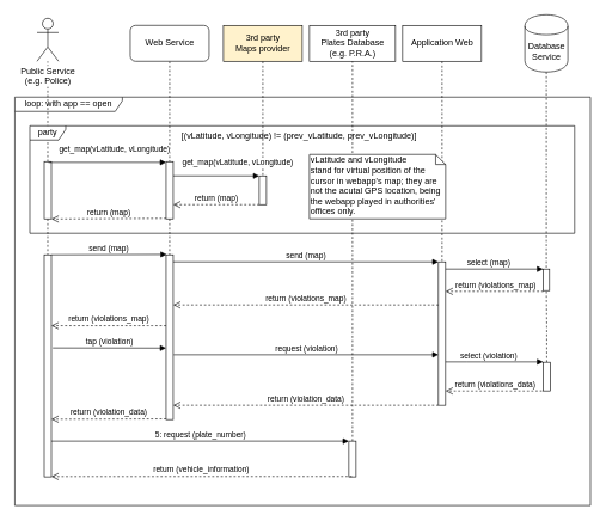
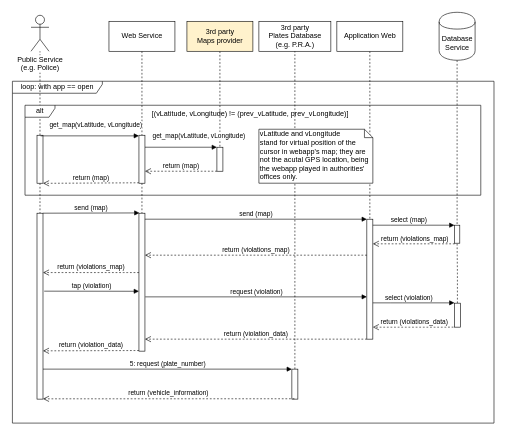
- <mxCell id="36" value="Web Service" style="html=1;rounded=1;" vertex="1" parent="1"><mxGeometry x="181" y="35" width="110" height="50" as="geometry" /></mxCell>
+ <mxCell id="36" value="Web Service" style="html=1;" vertex="1" parent="1"><mxGeometry x="181" y="35" width="110" height="50" as="geometry" /></mxCell>
- <mxCell id="4" value="party" style="shape=umlFrame;whiteSpace=wrap;html=1;width=50;height=20;" parent="1" vertex="1"><mxGeometry x="41" y="175" width="760" height="150" as="geometry" /></mxCell>
+ <mxCell id="4" value="alt" style="shape=umlFrame;whiteSpace=wrap;html=1;width=50;height=20;" parent="1" vertex="1"><mxGeometry x="41" y="175" width="760" height="150" as="geometry" /></mxCell>
